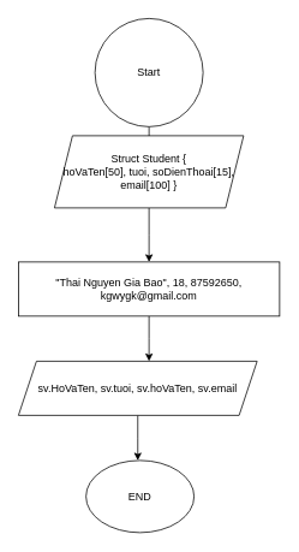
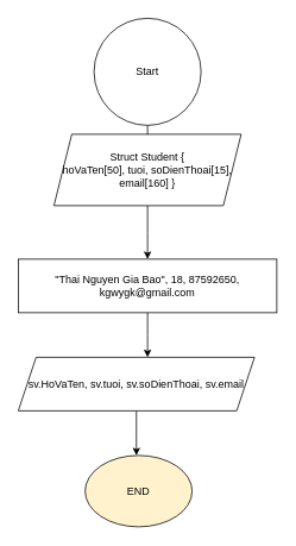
- <mxCell id="5" value="Struct Student {&lt;br&gt;hoVaTen[50], tuoi, soDienThoai[15], email[100] }" style="shape=parallelogram;perimeter=parallelogramPerimeter;whiteSpace=wrap;html=1;fixedSize=1;" parent="1" vertex="1"><mxGeometry x="60" y="150" width="210" height="80" as="geometry" /></mxCell>
+ <mxCell id="5" value="Struct Student {&lt;br&gt;hoVaTen[50], tuoi, soDienThoai[15], email[160] }" style="shape=parallelogram;perimeter=parallelogramPerimeter;whiteSpace=wrap;html=1;fixedSize=1;" parent="1" vertex="1"><mxGeometry x="60" y="150" width="210" height="80" as="geometry" /></mxCell>
- <mxCell id="9" value="sv.HoVaTen, sv.tuoi, sv.hoVaTen, sv.email" style="shape=parallelogram;perimeter=parallelogramPerimeter;whiteSpace=wrap;html=1;fixedSize=1;" parent="1" vertex="1"><mxGeometry x="20" y="400" width="265" height="60" as="geometry" /></mxCell>
+ <mxCell id="9" value="sv.HoVaTen, sv.tuoi, sv.soDienThoai, sv.email" style="shape=parallelogram;perimeter=parallelogramPerimeter;whiteSpace=wrap;html=1;fixedSize=1;" parent="1" vertex="1"><mxGeometry x="20" y="400" width="265" height="60" as="geometry" /></mxCell>
- <mxCell id="10" value="END" style="ellipse;whiteSpace=wrap;html=1;" parent="1" vertex="1"><mxGeometry x="95" y="510" width="120" height="80" as="geometry" /></mxCell>
+ <mxCell id="10" value="END" style="ellipse;whiteSpace=wrap;html=1;fillColor=#fff2cc;" parent="1" vertex="1"><mxGeometry x="95" y="510" width="120" height="80" as="geometry" /></mxCell>
